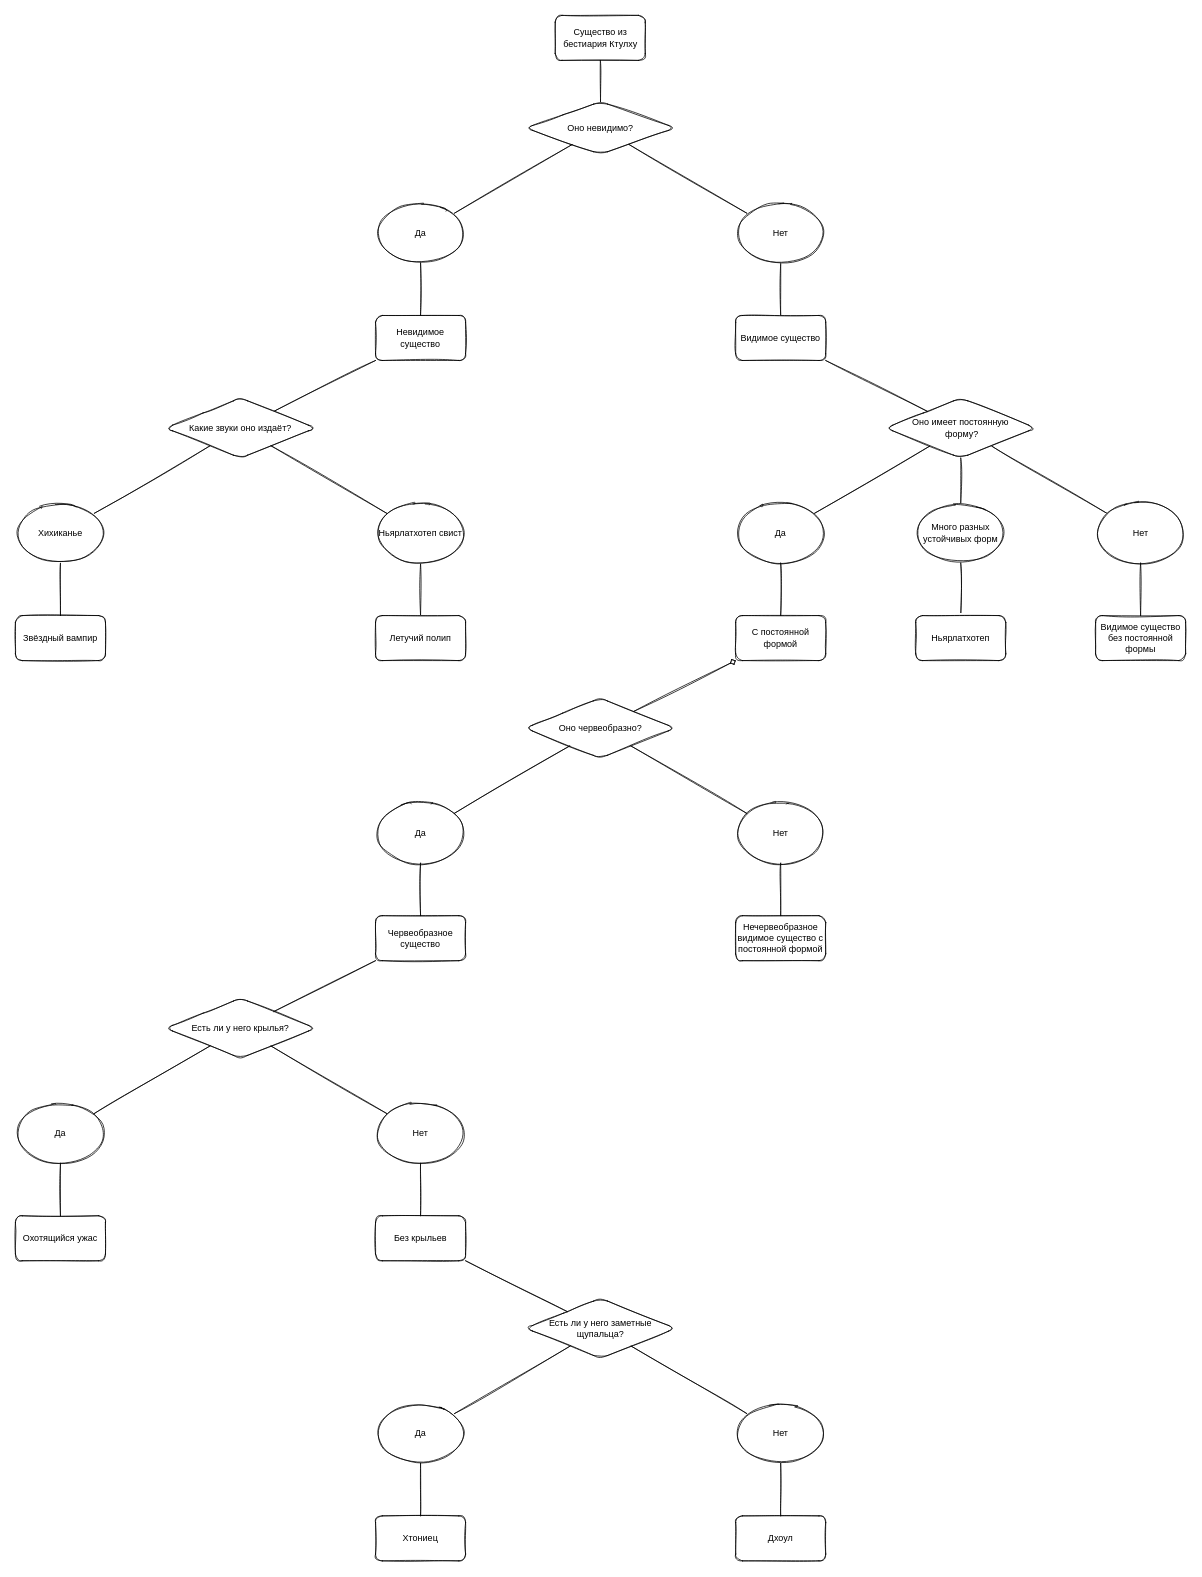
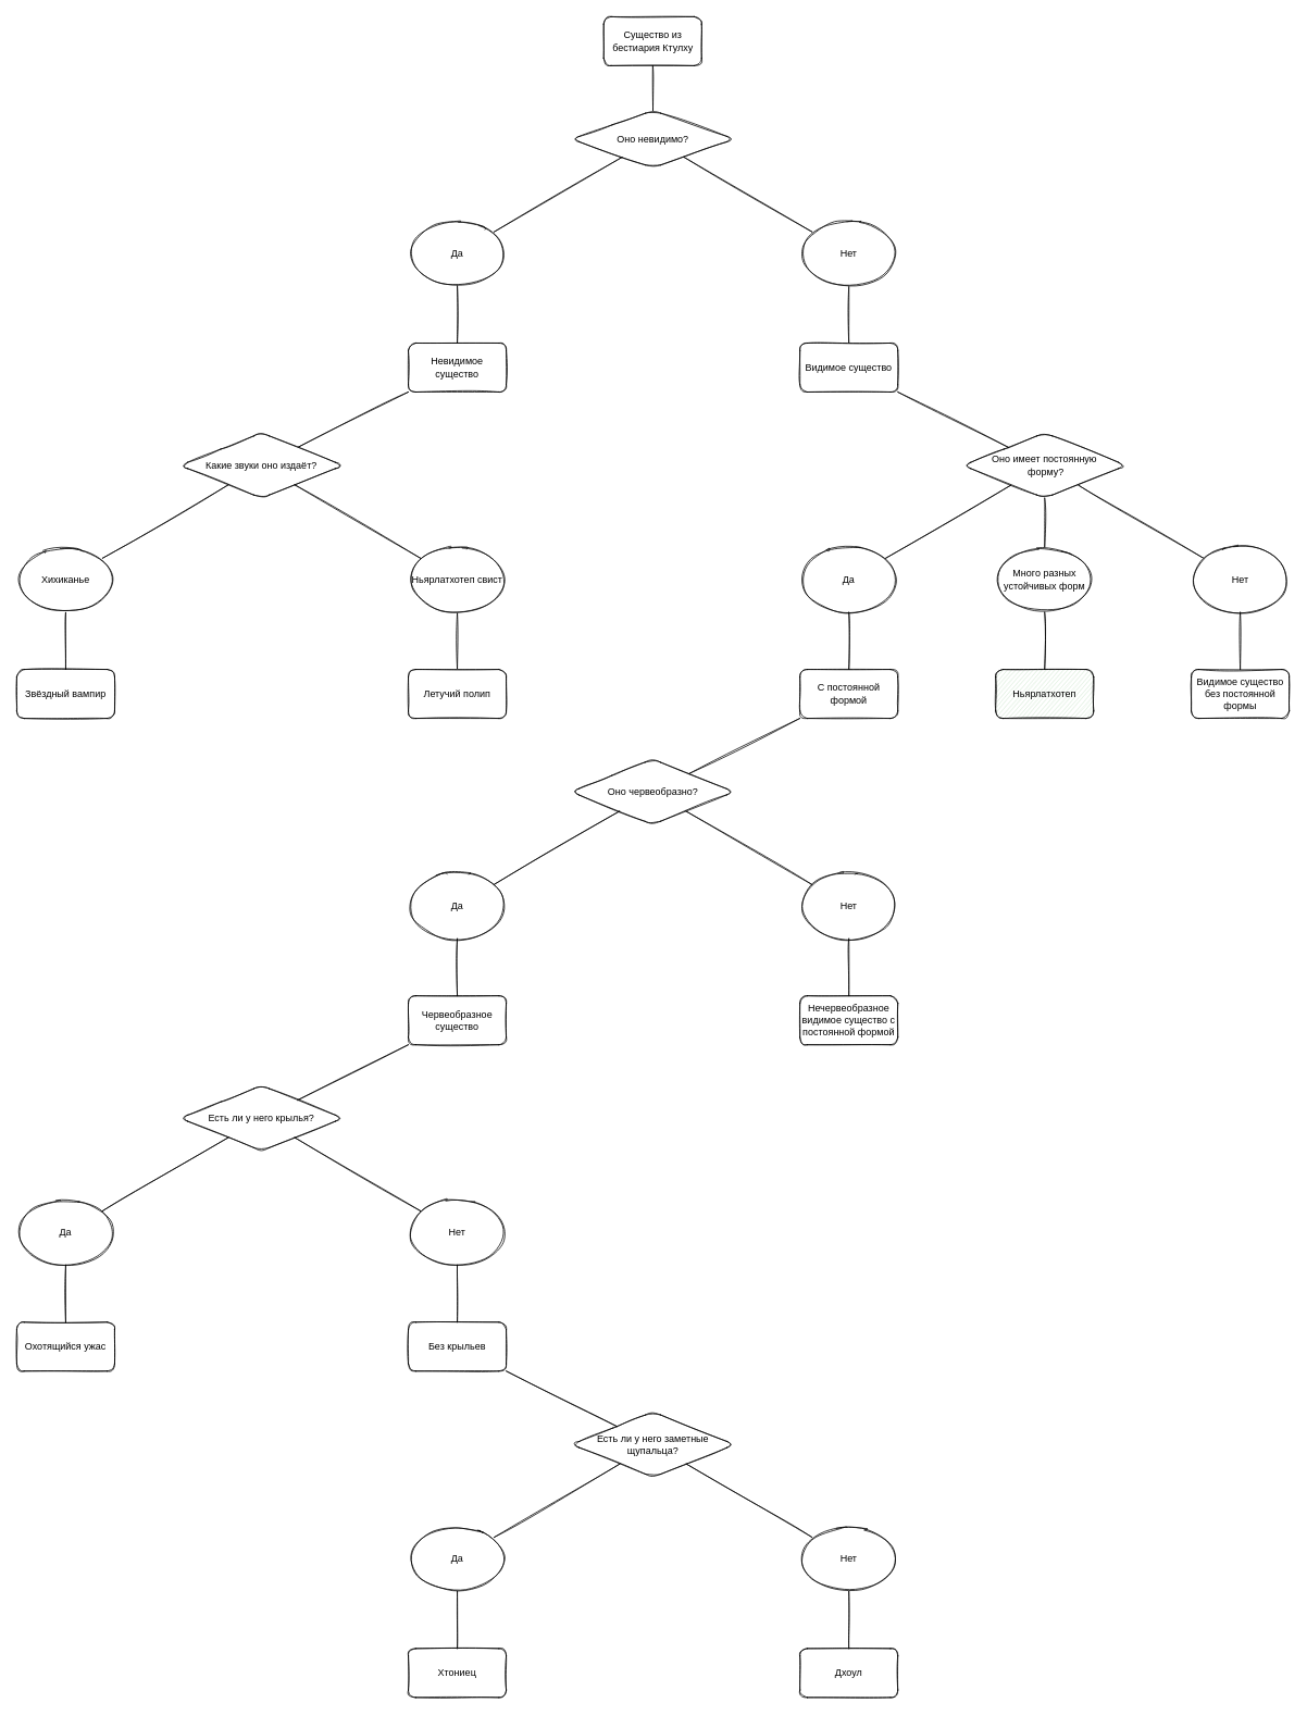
- <mxCell id="26" value="Ньярлатхотеп" style="whiteSpace=wrap;html=1;rounded=1;sketch=1;" parent="1" vertex="1"><mxGeometry x="1220" y="820" width="120" height="60" as="geometry" /></mxCell>
+ <mxCell id="26" value="Ньярлатхотеп" style="whiteSpace=wrap;html=1;rounded=1;sketch=1;fillColor=#d5e8d4;" parent="1" vertex="1"><mxGeometry x="1220" y="820" width="120" height="60" as="geometry" /></mxCell>
- <mxCell id="36" value="" style="orthogonalLoop=1;jettySize=auto;html=1;endArrow=diamond;endFill=0;sketch=1;" parent="1" source="35" target="32" edge="1"><mxGeometry relative="1" as="geometry"><mxPoint x="1085.31" y="936.11" as="sourcePoint" /><mxPoint x="949.754" y="1003.888" as="targetPoint" /></mxGeometry></mxCell>
+ <mxCell id="36" value="" style="orthogonalLoop=1;jettySize=auto;html=1;endArrow=none;endFill=0;sketch=1;" parent="1" source="35" target="32" edge="1"><mxGeometry relative="1" as="geometry"><mxPoint x="1085.31" y="936.11" as="sourcePoint" /><mxPoint x="949.754" y="1003.888" as="targetPoint" /></mxGeometry></mxCell>
